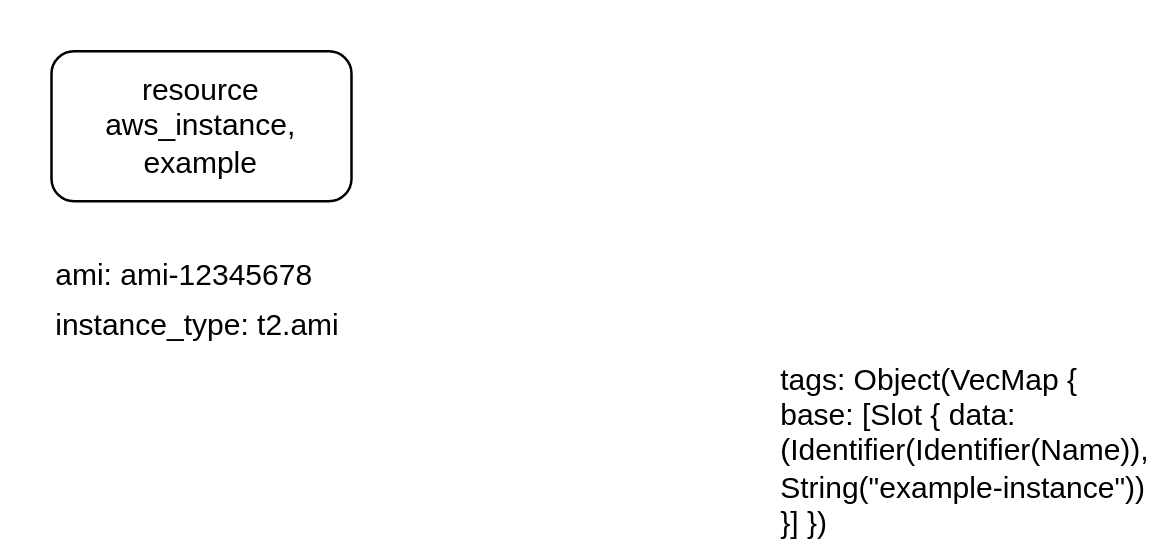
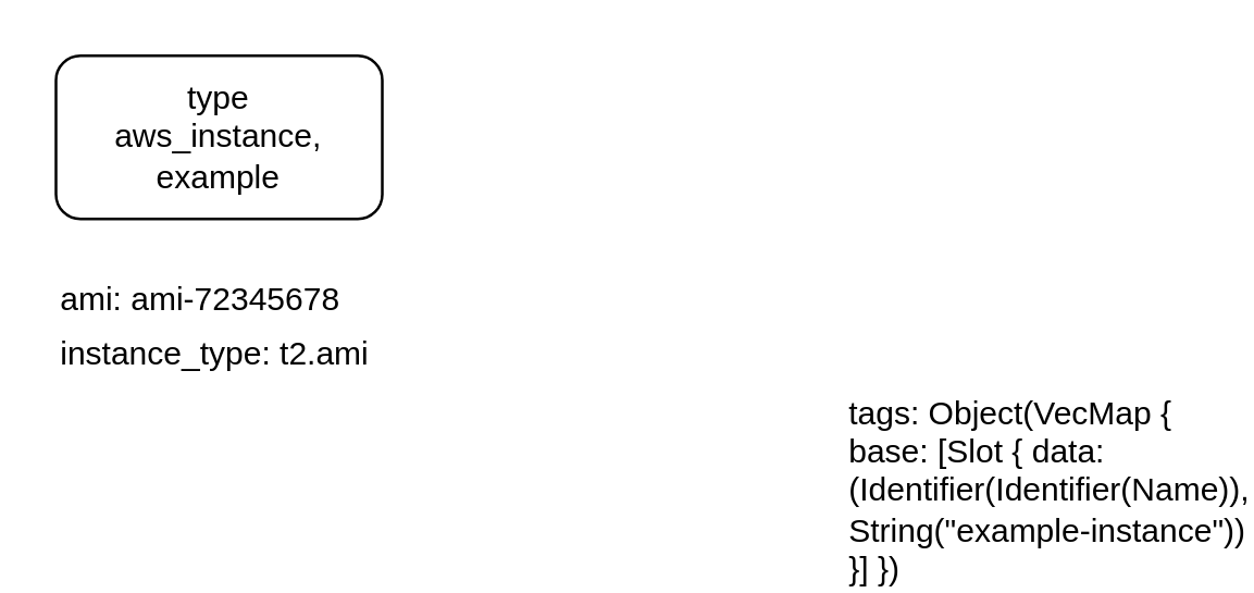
- <mxCell id="2" value="resource&#10;aws_instance, example" style="rounded=1;whiteSpace=wrap;html=1;" parent="1" vertex="1"><mxGeometry x="20" width="120" height="60" as="geometry" y="20" /></mxCell>
+ <mxCell id="2" value="type&#10;aws_instance, example" style="rounded=1;whiteSpace=wrap;html=1;" parent="1" vertex="1"><mxGeometry x="20" width="120" height="60" as="geometry" y="20" /></mxCell>
- <mxCell id="3" value="ami: ami-12345678" style="text;html=1;strokeColor=none;fillColor=none;align=left;verticalAlign=middle;whiteSpace=wrap;rounded=0;" parent="2" vertex="1"><mxGeometry y="80" width="120" height="20" as="geometry" /></mxCell>
+ <mxCell id="3" value="ami: ami-72345678" style="text;html=1;strokeColor=none;fillColor=none;align=left;verticalAlign=middle;whiteSpace=wrap;rounded=0;" parent="2" vertex="1"><mxGeometry y="80" width="120" height="20" as="geometry" /></mxCell>
